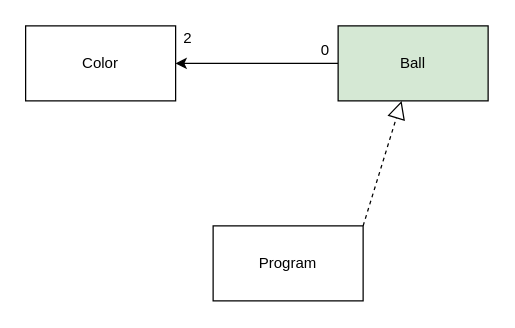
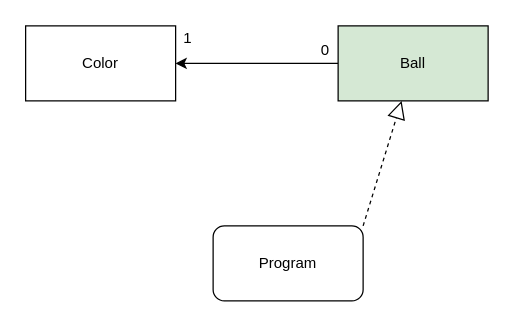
- <mxCell id="6" value="2" style="text;html=1;strokeColor=none;fillColor=none;align=center;verticalAlign=middle;whiteSpace=wrap;rounded=0;" vertex="1" parent="1"><mxGeometry x="130" y="20" width="40" height="20" as="geometry" /></mxCell>
+ <mxCell id="6" value="1" style="text;html=1;strokeColor=none;fillColor=none;align=center;verticalAlign=middle;whiteSpace=wrap;rounded=0;" vertex="1" parent="1"><mxGeometry x="130" y="20" width="40" height="20" as="geometry" /></mxCell>
- <mxCell id="5" value="Program" style="rounded=0;whiteSpace=wrap;html=1;" vertex="1" parent="1"><mxGeometry x="170" y="180" width="120" height="60" as="geometry" /></mxCell>
+ <mxCell id="5" value="Program" style="whiteSpace=wrap;html=1;rounded=1;" vertex="1" parent="1"><mxGeometry x="170" y="180" width="120" height="60" as="geometry" /></mxCell>
